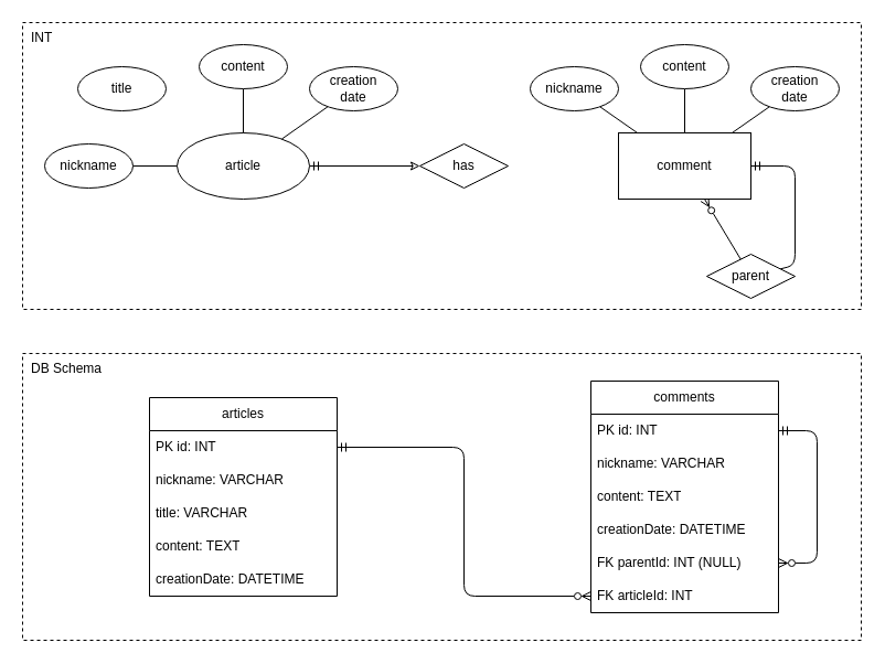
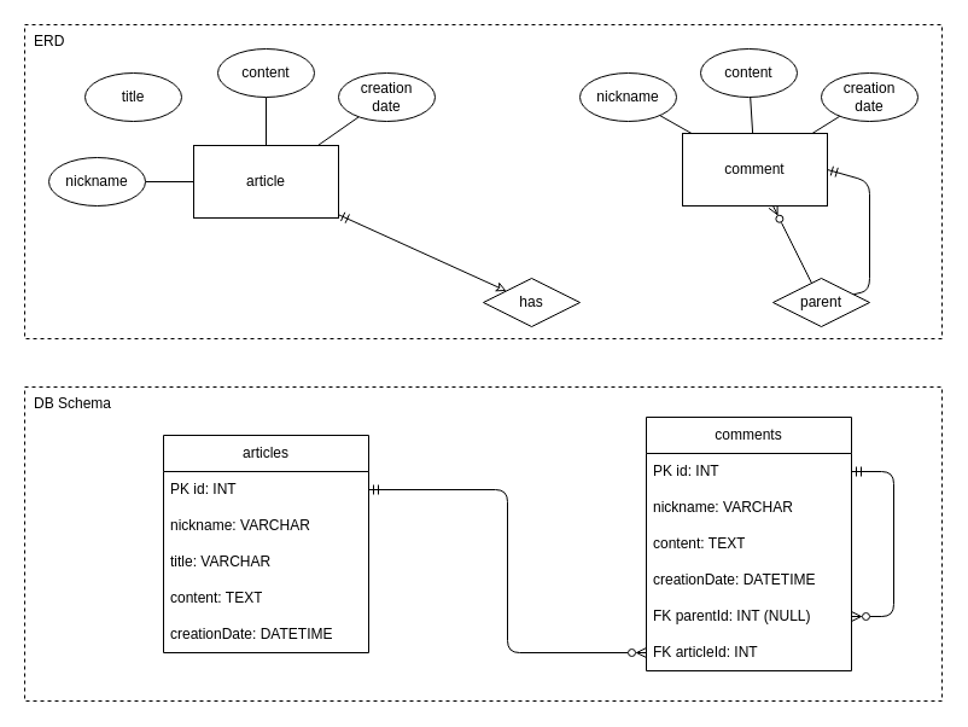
- <mxCell id="2" value="INT" style="rounded=0;whiteSpace=wrap;html=1;align=left;verticalAlign=top;spacingLeft=6;fillColor=none;dashed=1;" parent="1" vertex="1"><mxGeometry x="20" y="20" width="760" height="260" as="geometry" /></mxCell>
+ <mxCell id="2" value="ERD" style="rounded=0;whiteSpace=wrap;html=1;align=left;verticalAlign=top;spacingLeft=6;fillColor=none;dashed=1;" parent="1" vertex="1"><mxGeometry x="20" y="20" width="760" height="260" as="geometry" /></mxCell>
- <mxCell id="4" value="article" style="ellipse;whiteSpace=wrap;html=1;" parent="1" vertex="1"><mxGeometry x="160" y="120" width="120" height="60" as="geometry" /></mxCell>
+ <mxCell id="4" value="article" style="rounded=0;whiteSpace=wrap;html=1;" parent="1" vertex="1"><mxGeometry x="160" y="120" width="120" height="60" as="geometry" /></mxCell>
- <mxCell id="7" value="has" style="rhombus;whiteSpace=wrap;html=1;" parent="1" vertex="1"><mxGeometry x="380" y="130" width="80" height="40" as="geometry" /></mxCell>
+ <mxCell id="7" value="has" style="rhombus;whiteSpace=wrap;html=1;" parent="1" vertex="1"><mxGeometry x="400" y="230" width="80" height="40" as="geometry" /></mxCell>
- <mxCell id="6" value="comment" style="rounded=0;whiteSpace=wrap;html=1;" parent="1" vertex="1"><mxGeometry x="560" y="120" width="120" height="60" as="geometry" /></mxCell>
+ <mxCell id="6" value="comment" style="rounded=0;whiteSpace=wrap;html=1;" parent="1" vertex="1"><mxGeometry x="565" y="110" width="120" height="60" as="geometry" /></mxCell>
